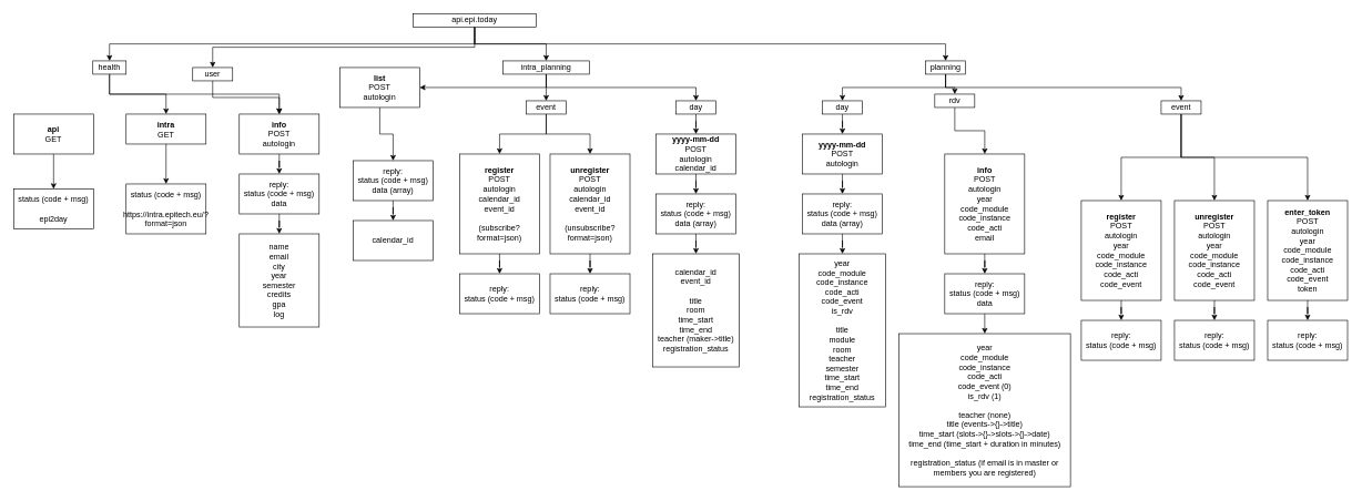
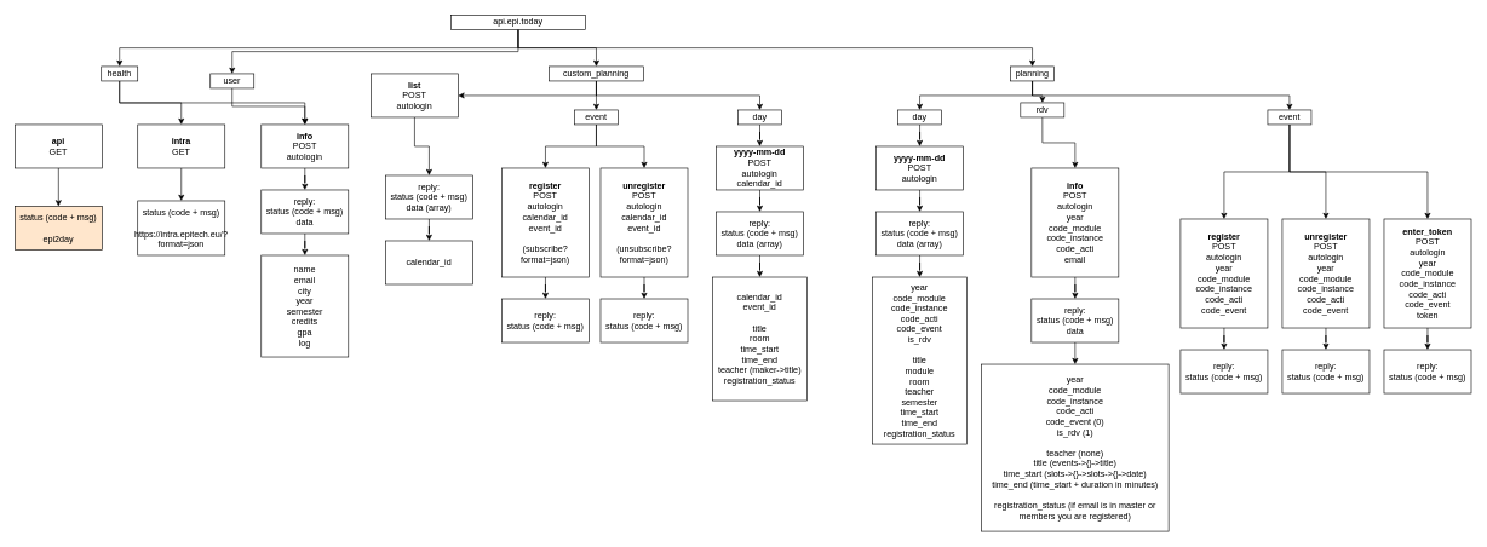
- <mxCell id="60" value="intra_planning" style="rounded=0;whiteSpace=wrap;html=1;" parent="1" vertex="1"><mxGeometry x="755" y="91" width="130" height="20" as="geometry" /></mxCell>
+ <mxCell id="60" value="custom_planning" style="rounded=0;whiteSpace=wrap;html=1;" parent="1" vertex="1"><mxGeometry x="755" y="91" width="130" height="20" as="geometry" /></mxCell>
- <mxCell id="75" value="&lt;b&gt;intra&lt;/b&gt;&lt;br&gt;GET" style="rounded=0;whiteSpace=wrap;html=1;" vertex="1" parent="1"><mxGeometry x="189" y="171" width="120" height="45" as="geometry" /></mxCell>
+ <mxCell id="75" value="&lt;b&gt;intra&lt;/b&gt;&lt;br&gt;GET" style="rounded=0;whiteSpace=wrap;html=1;" vertex="1" parent="1"><mxGeometry x="189" y="171" width="120" height="60" as="geometry" /></mxCell>
- <mxCell id="78" value="status (code + msg)&lt;br&gt;&lt;br&gt;epi2day" style="rounded=0;whiteSpace=wrap;html=1;" vertex="1" parent="1"><mxGeometry x="20" y="283.5" width="120" height="60" as="geometry" /></mxCell>
+ <mxCell id="78" value="status (code + msg)&lt;br&gt;&lt;br&gt;epi2day" style="rounded=0;whiteSpace=wrap;html=1;fillColor=#ffe6cc;" vertex="1" parent="1"><mxGeometry x="20" y="283.5" width="120" height="60" as="geometry" /></mxCell>
